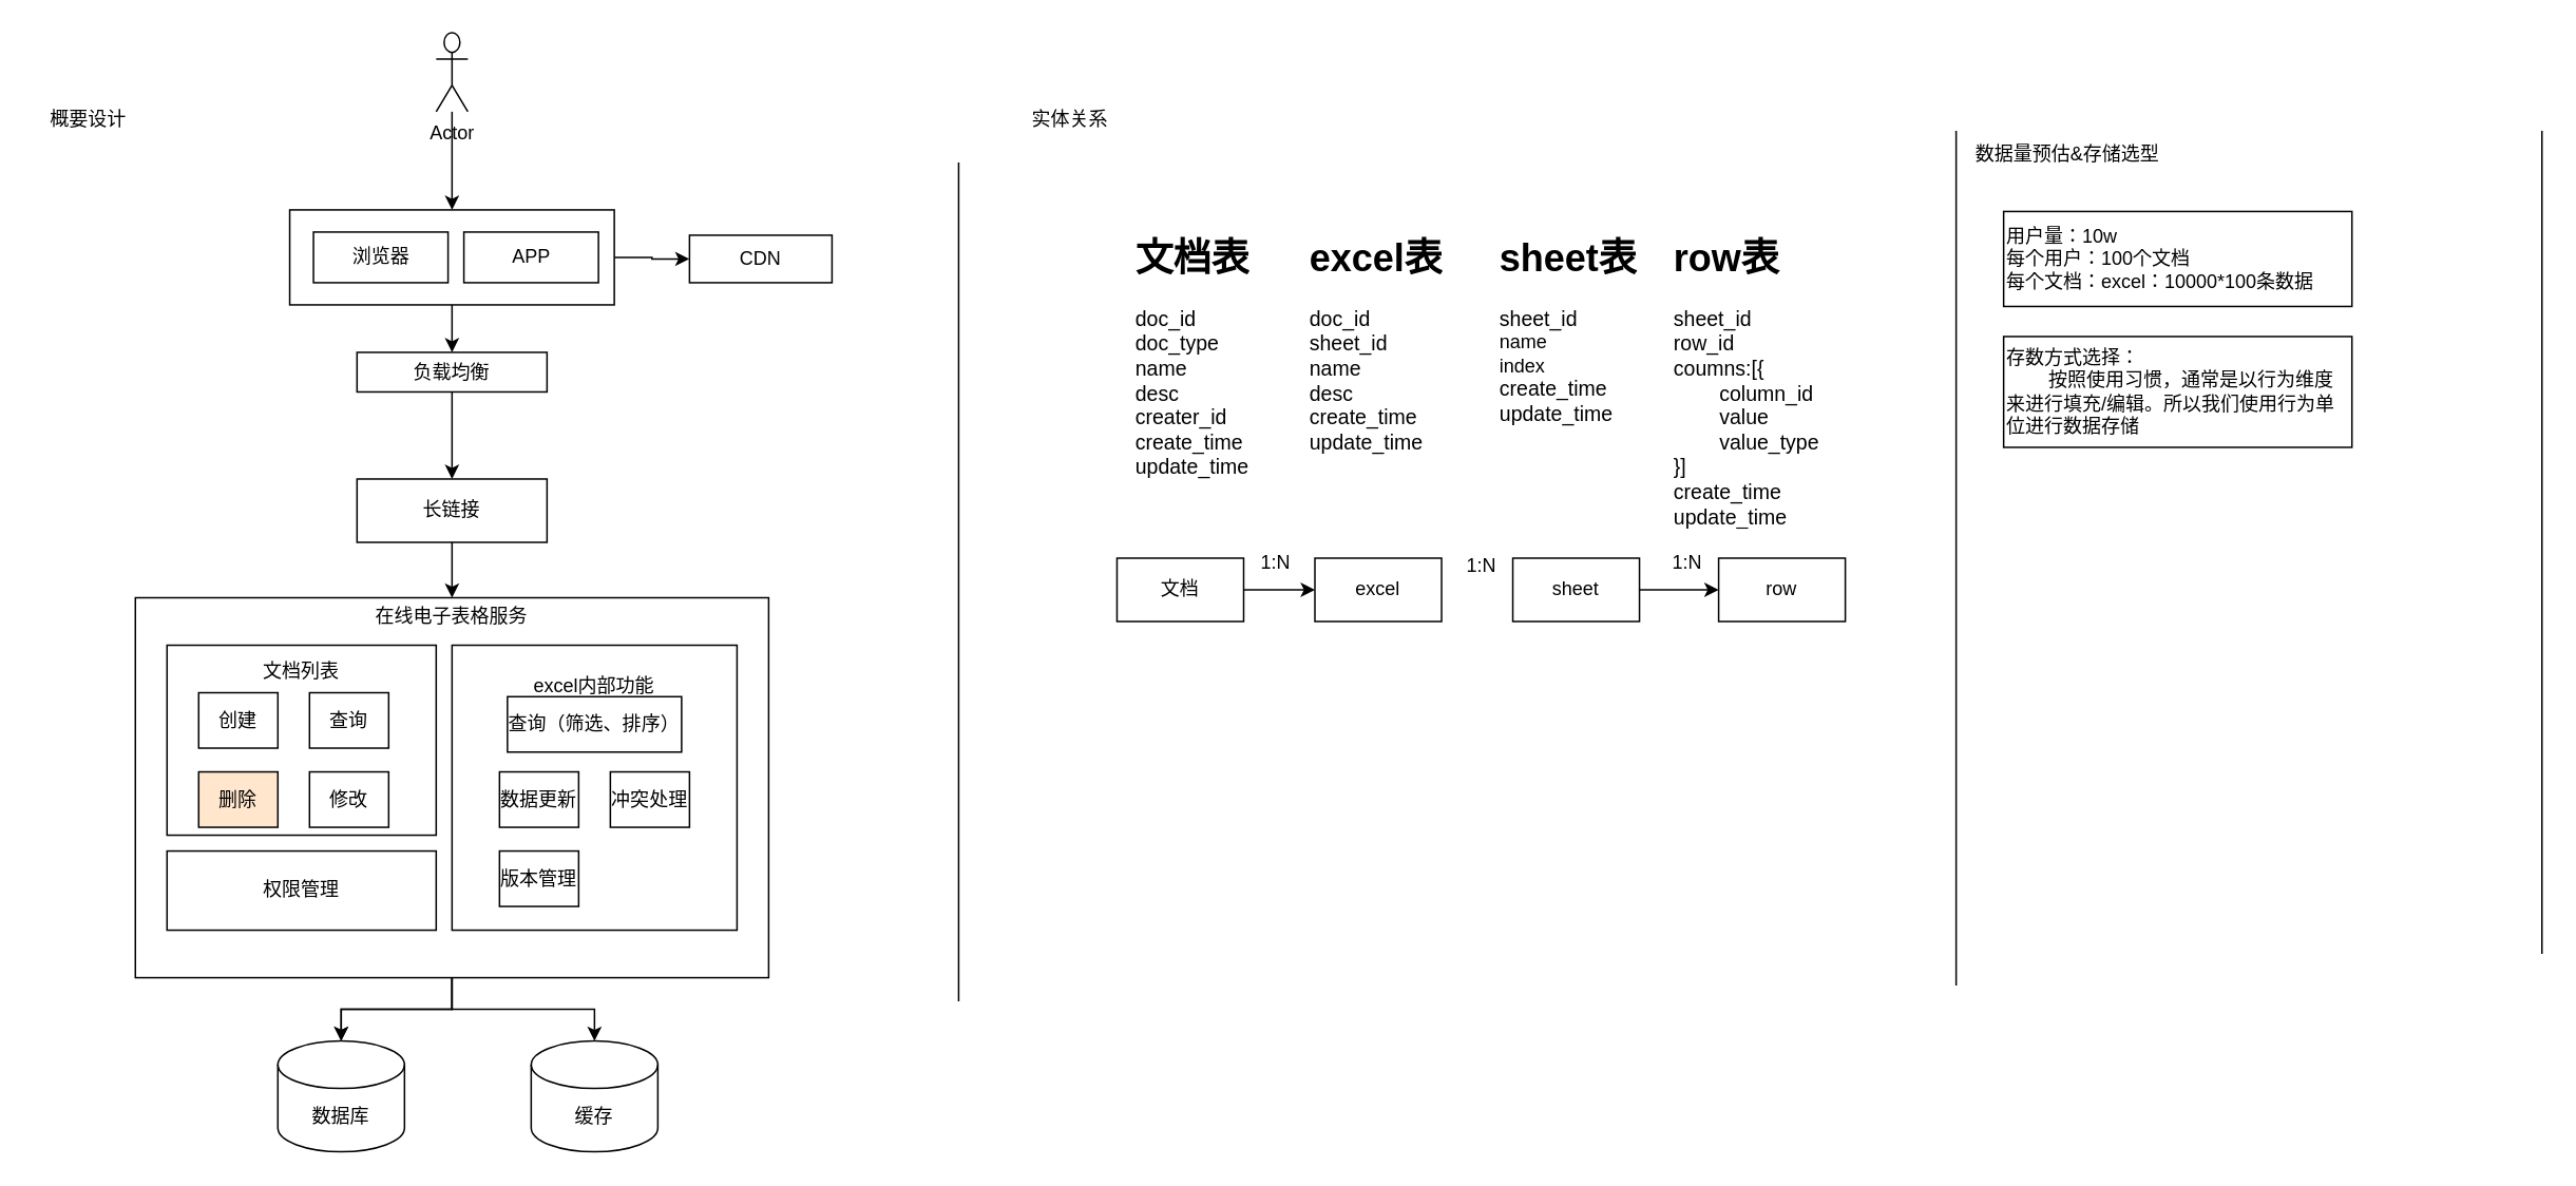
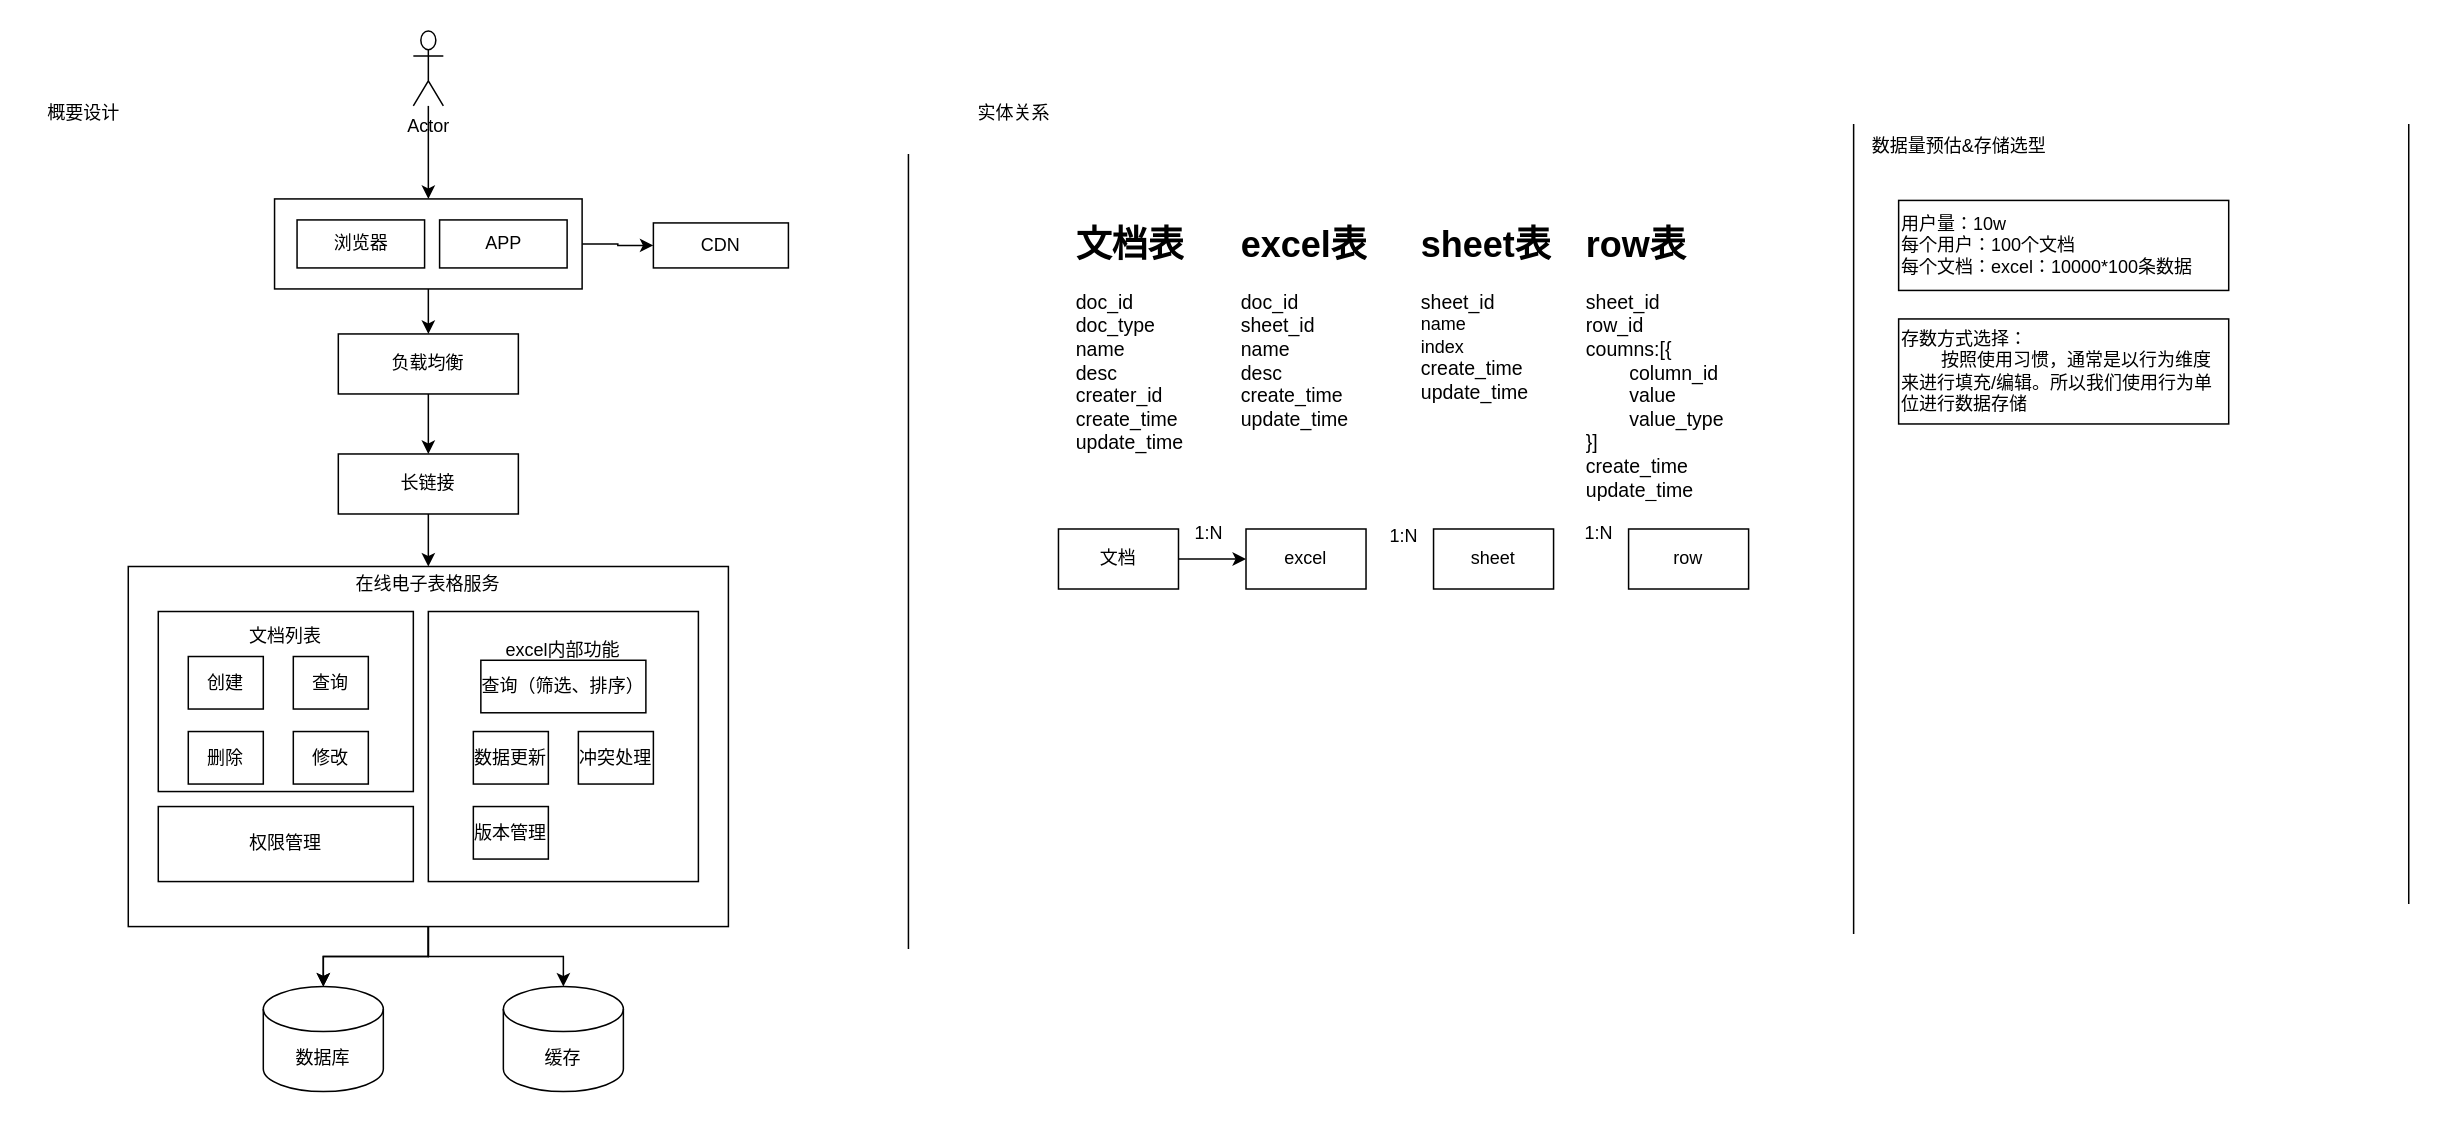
- <mxCell id="10" value="负载均衡" style="rounded=0;whiteSpace=wrap;html=1;" vertex="1" parent="1"><mxGeometry x="225" y="222" width="120" height="25" as="geometry" /></mxCell>
+ <mxCell id="10" value="负载均衡" style="rounded=0;whiteSpace=wrap;html=1;" vertex="1" parent="1"><mxGeometry x="225" y="222" width="120" height="40" as="geometry" /></mxCell>
- <mxCell id="40" value="" style="edgeStyle=orthogonalEdgeStyle;rounded=0;orthogonalLoop=1;jettySize=auto;html=1;" edge="1" parent="1" source="41" target="44"><mxGeometry relative="1" as="geometry" /></mxCell>
- <mxCell id="18" value="删除" style="rounded=0;whiteSpace=wrap;html=1;fillColor=#ffe6cc;" vertex="1" parent="1"><mxGeometry x="125" y="487" width="50" height="35" as="geometry" /></mxCell>
+ <mxCell id="18" value="删除" style="rounded=0;whiteSpace=wrap;html=1;" vertex="1" parent="1"><mxGeometry x="125" y="487" width="50" height="35" as="geometry" /></mxCell>
